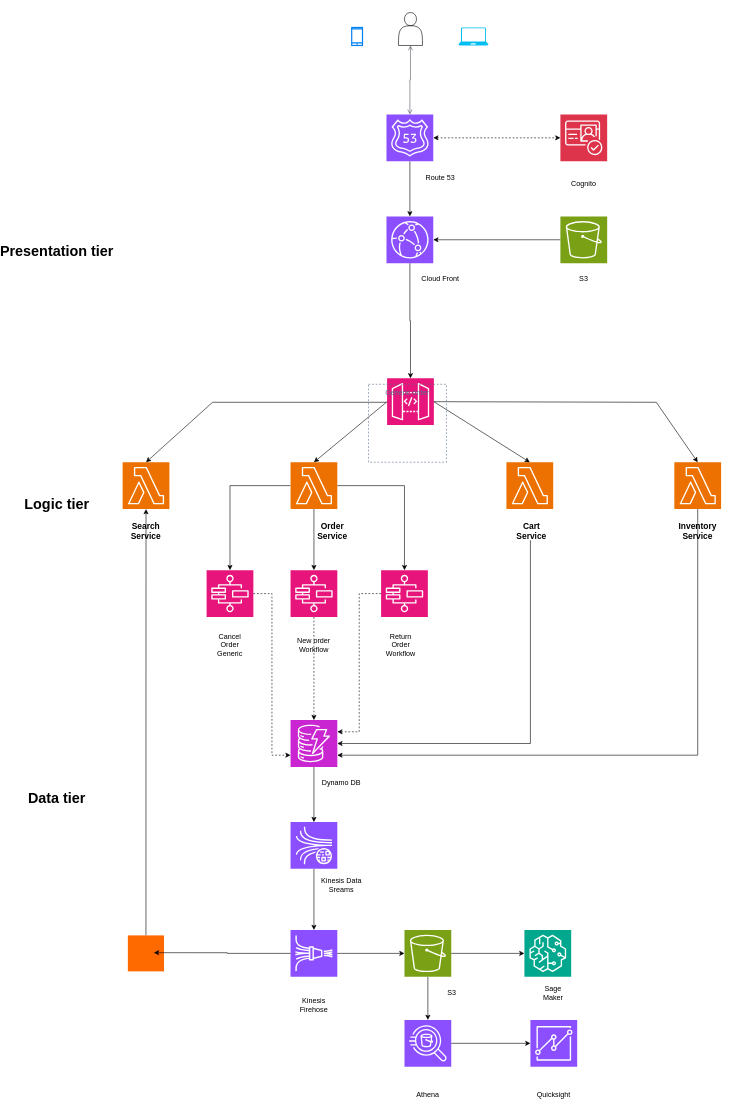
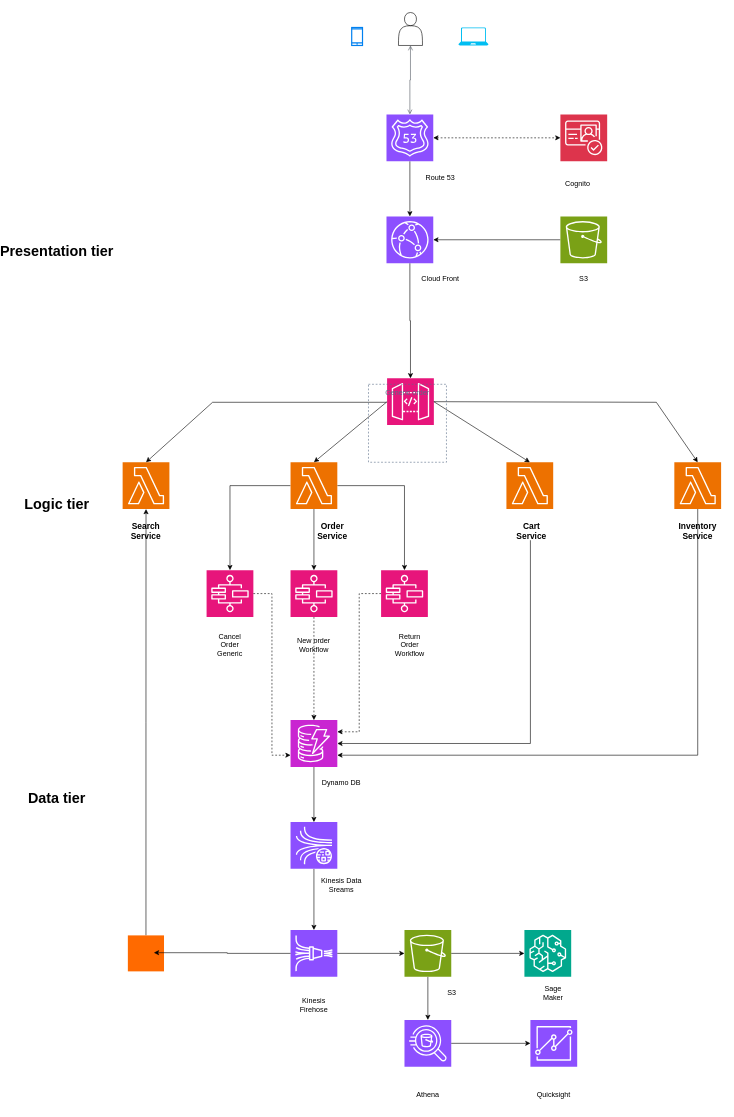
- <mxCell id="60" value="Cognito" style="text;html=1;align=center;verticalAlign=middle;whiteSpace=wrap;rounded=0;" vertex="1" parent="1"><mxGeometry x="919" y="290" width="60" height="30" as="geometry" /></mxCell>
+ <mxCell id="60" value="Cognito" style="text;html=1;align=center;verticalAlign=middle;whiteSpace=wrap;rounded=0;" vertex="1" parent="1"><mxGeometry x="909" y="290" width="60" height="30" as="geometry" /></mxCell>
- <mxCell id="37" value="Return Order Workflow" style="text;html=1;align=center;verticalAlign=middle;whiteSpace=wrap;rounded=0;" vertex="1" parent="1"><mxGeometry x="614" y="1060" width="60" height="30" as="geometry" /></mxCell>
+ <mxCell id="37" value="Return Order Workflow" style="text;html=1;align=center;verticalAlign=middle;whiteSpace=wrap;rounded=0;" vertex="1" parent="1"><mxGeometry x="629" y="1060" width="60" height="30" as="geometry" /></mxCell>
